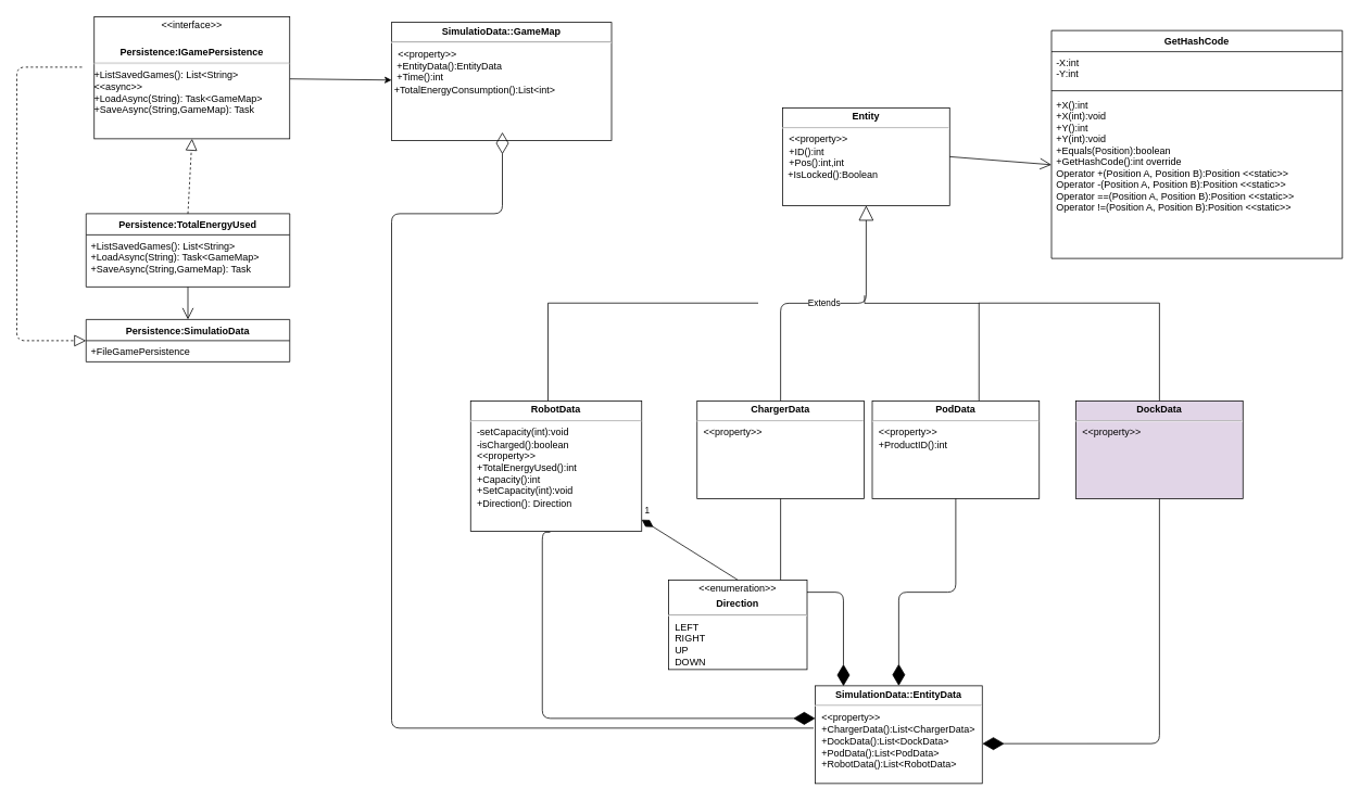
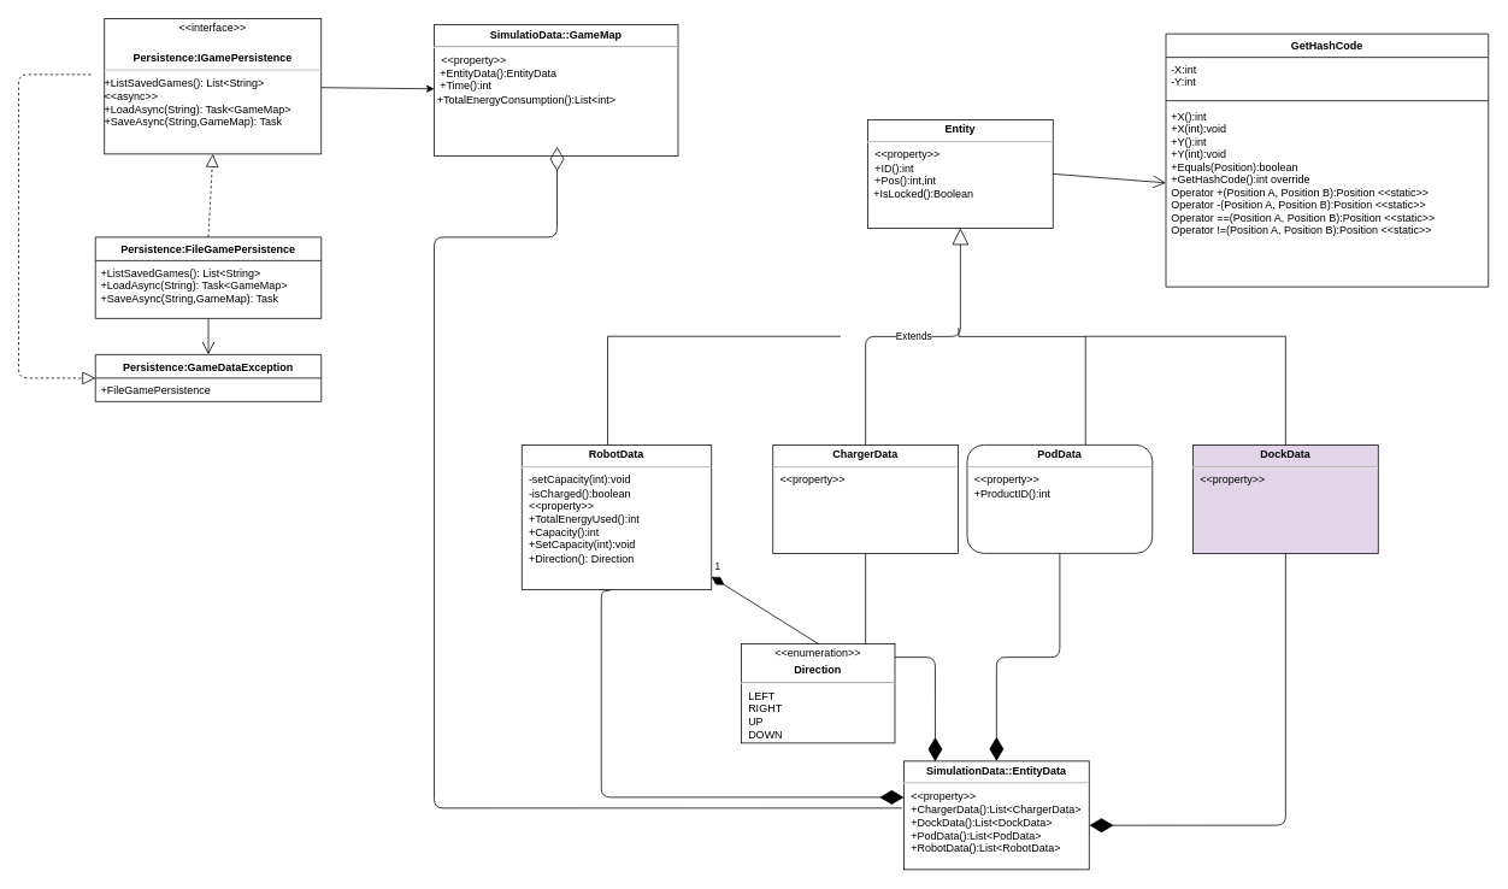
- <mxCell id="4" value="Persistence:TotalEnergyUsed" style="swimlane;fontStyle=1;childLayout=stackLayout;horizontal=1;startSize=26;fillColor=none;horizontalStack=0;resizeParent=1;resizeParentMax=0;resizeLast=0;collapsible=1;marginBottom=0;" parent="1" vertex="1"><mxGeometry x="105" y="262" width="250" height="90" as="geometry" /></mxCell>
+ <mxCell id="4" value="Persistence:FileGamePersistence" style="swimlane;fontStyle=1;childLayout=stackLayout;horizontal=1;startSize=26;fillColor=none;horizontalStack=0;resizeParent=1;resizeParentMax=0;resizeLast=0;collapsible=1;marginBottom=0;" parent="1" vertex="1"><mxGeometry x="105" y="262" width="250" height="90" as="geometry" /></mxCell>
- <mxCell id="2" value="Persistence:SimulatioData" style="swimlane;fontStyle=1;childLayout=stackLayout;horizontal=1;startSize=26;fillColor=none;horizontalStack=0;resizeParent=1;resizeParentMax=0;resizeLast=0;collapsible=1;marginBottom=0;" parent="1" vertex="1"><mxGeometry x="105" y="392" width="250" height="52" as="geometry" /></mxCell>
+ <mxCell id="2" value="Persistence:GameDataException" style="swimlane;fontStyle=1;childLayout=stackLayout;horizontal=1;startSize=26;fillColor=none;horizontalStack=0;resizeParent=1;resizeParentMax=0;resizeLast=0;collapsible=1;marginBottom=0;" parent="1" vertex="1"><mxGeometry x="105" y="392" width="250" height="52" as="geometry" /></mxCell>
- <mxCell id="13" value="&lt;p style=&quot;margin: 4px 0px 0px; text-align: center;&quot;&gt;&lt;b&gt;PodData&lt;/b&gt;&lt;br&gt;&lt;/p&gt;&lt;hr&gt;&lt;p style=&quot;margin: 0px ; margin-left: 8px&quot;&gt;&amp;lt;&amp;lt;property&amp;gt;&amp;gt;&lt;/p&gt;&lt;p style=&quot;margin: 0px ; margin-left: 8px&quot;&gt;+ProductID():int&lt;br&gt;&lt;/p&gt;" style="verticalAlign=top;align=left;overflow=fill;fontSize=12;fontFamily=Helvetica;html=1;fontStyle=0" parent="1" vertex="1"><mxGeometry x="1070" y="492" width="205" height="120" as="geometry" /></mxCell>
+ <mxCell id="13" value="&lt;p style=&quot;margin: 4px 0px 0px; text-align: center;&quot;&gt;&lt;b&gt;PodData&lt;/b&gt;&lt;br&gt;&lt;/p&gt;&lt;hr&gt;&lt;p style=&quot;margin: 0px ; margin-left: 8px&quot;&gt;&amp;lt;&amp;lt;property&amp;gt;&amp;gt;&lt;/p&gt;&lt;p style=&quot;margin: 0px ; margin-left: 8px&quot;&gt;+ProductID():int&lt;br&gt;&lt;/p&gt;" style="verticalAlign=top;align=left;overflow=fill;fontSize=12;fontFamily=Helvetica;html=1;fontStyle=0;rounded=1;" parent="1" vertex="1"><mxGeometry x="1070" y="492" width="205" height="120" as="geometry" /></mxCell>
